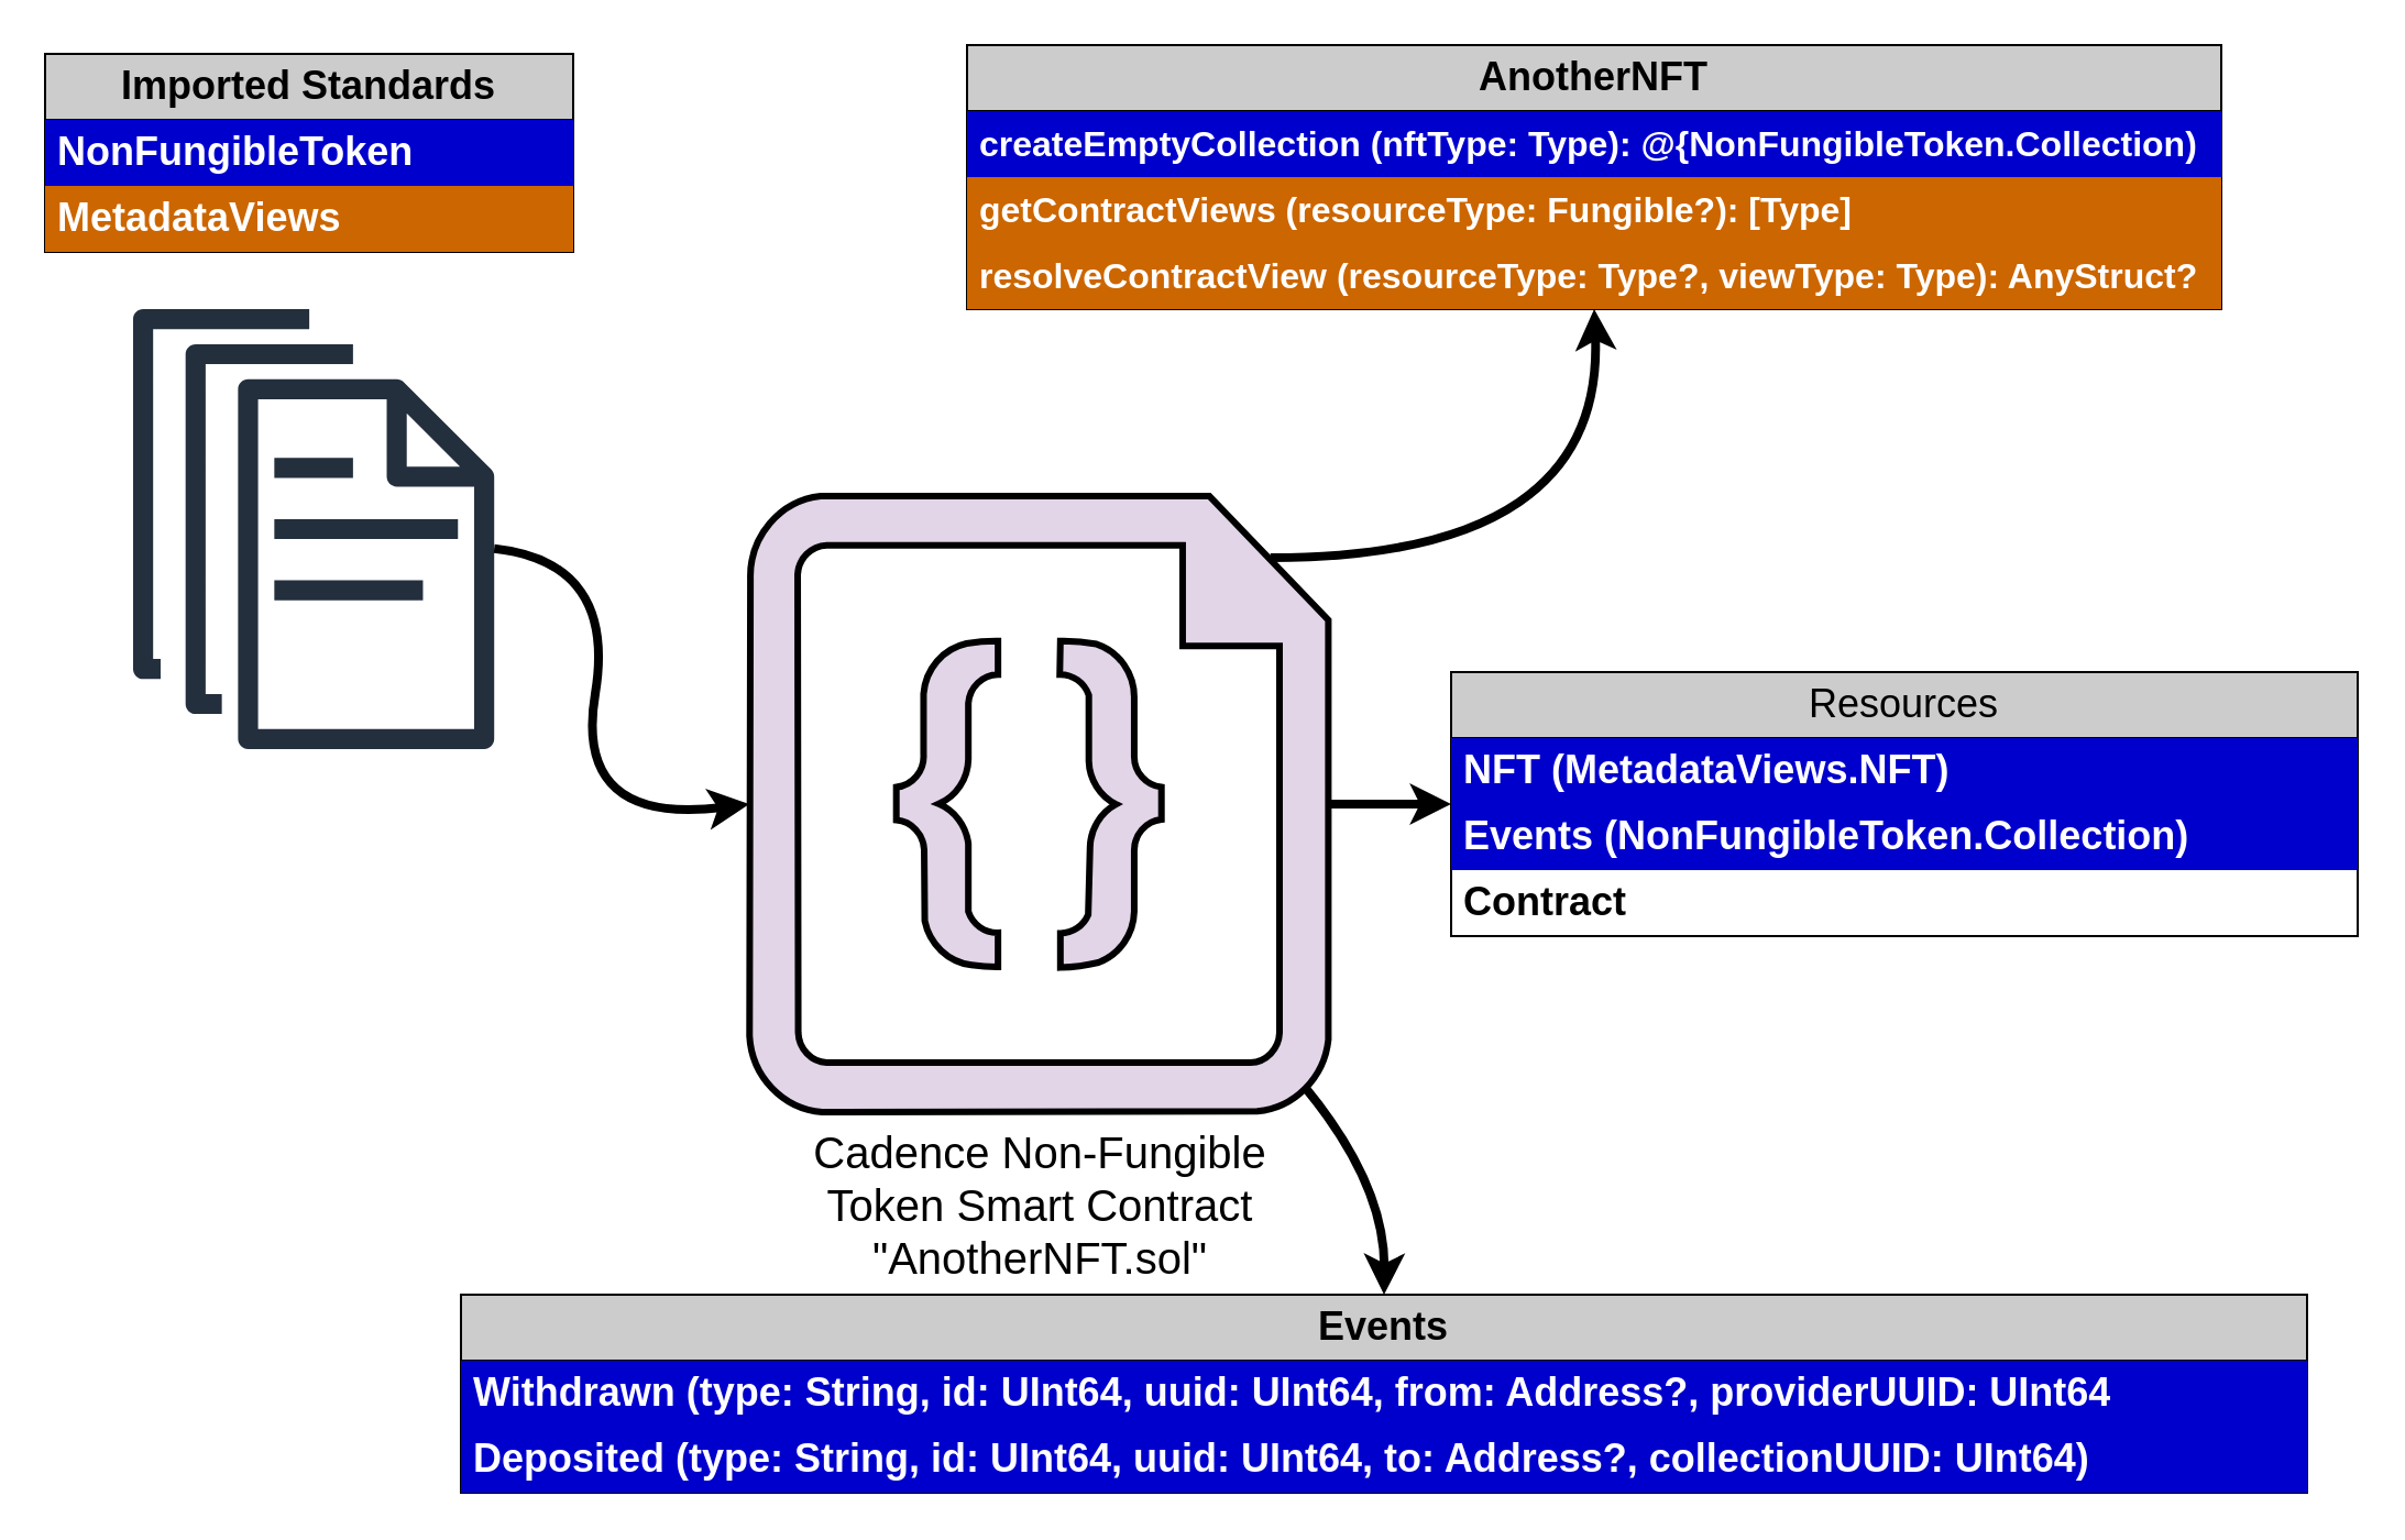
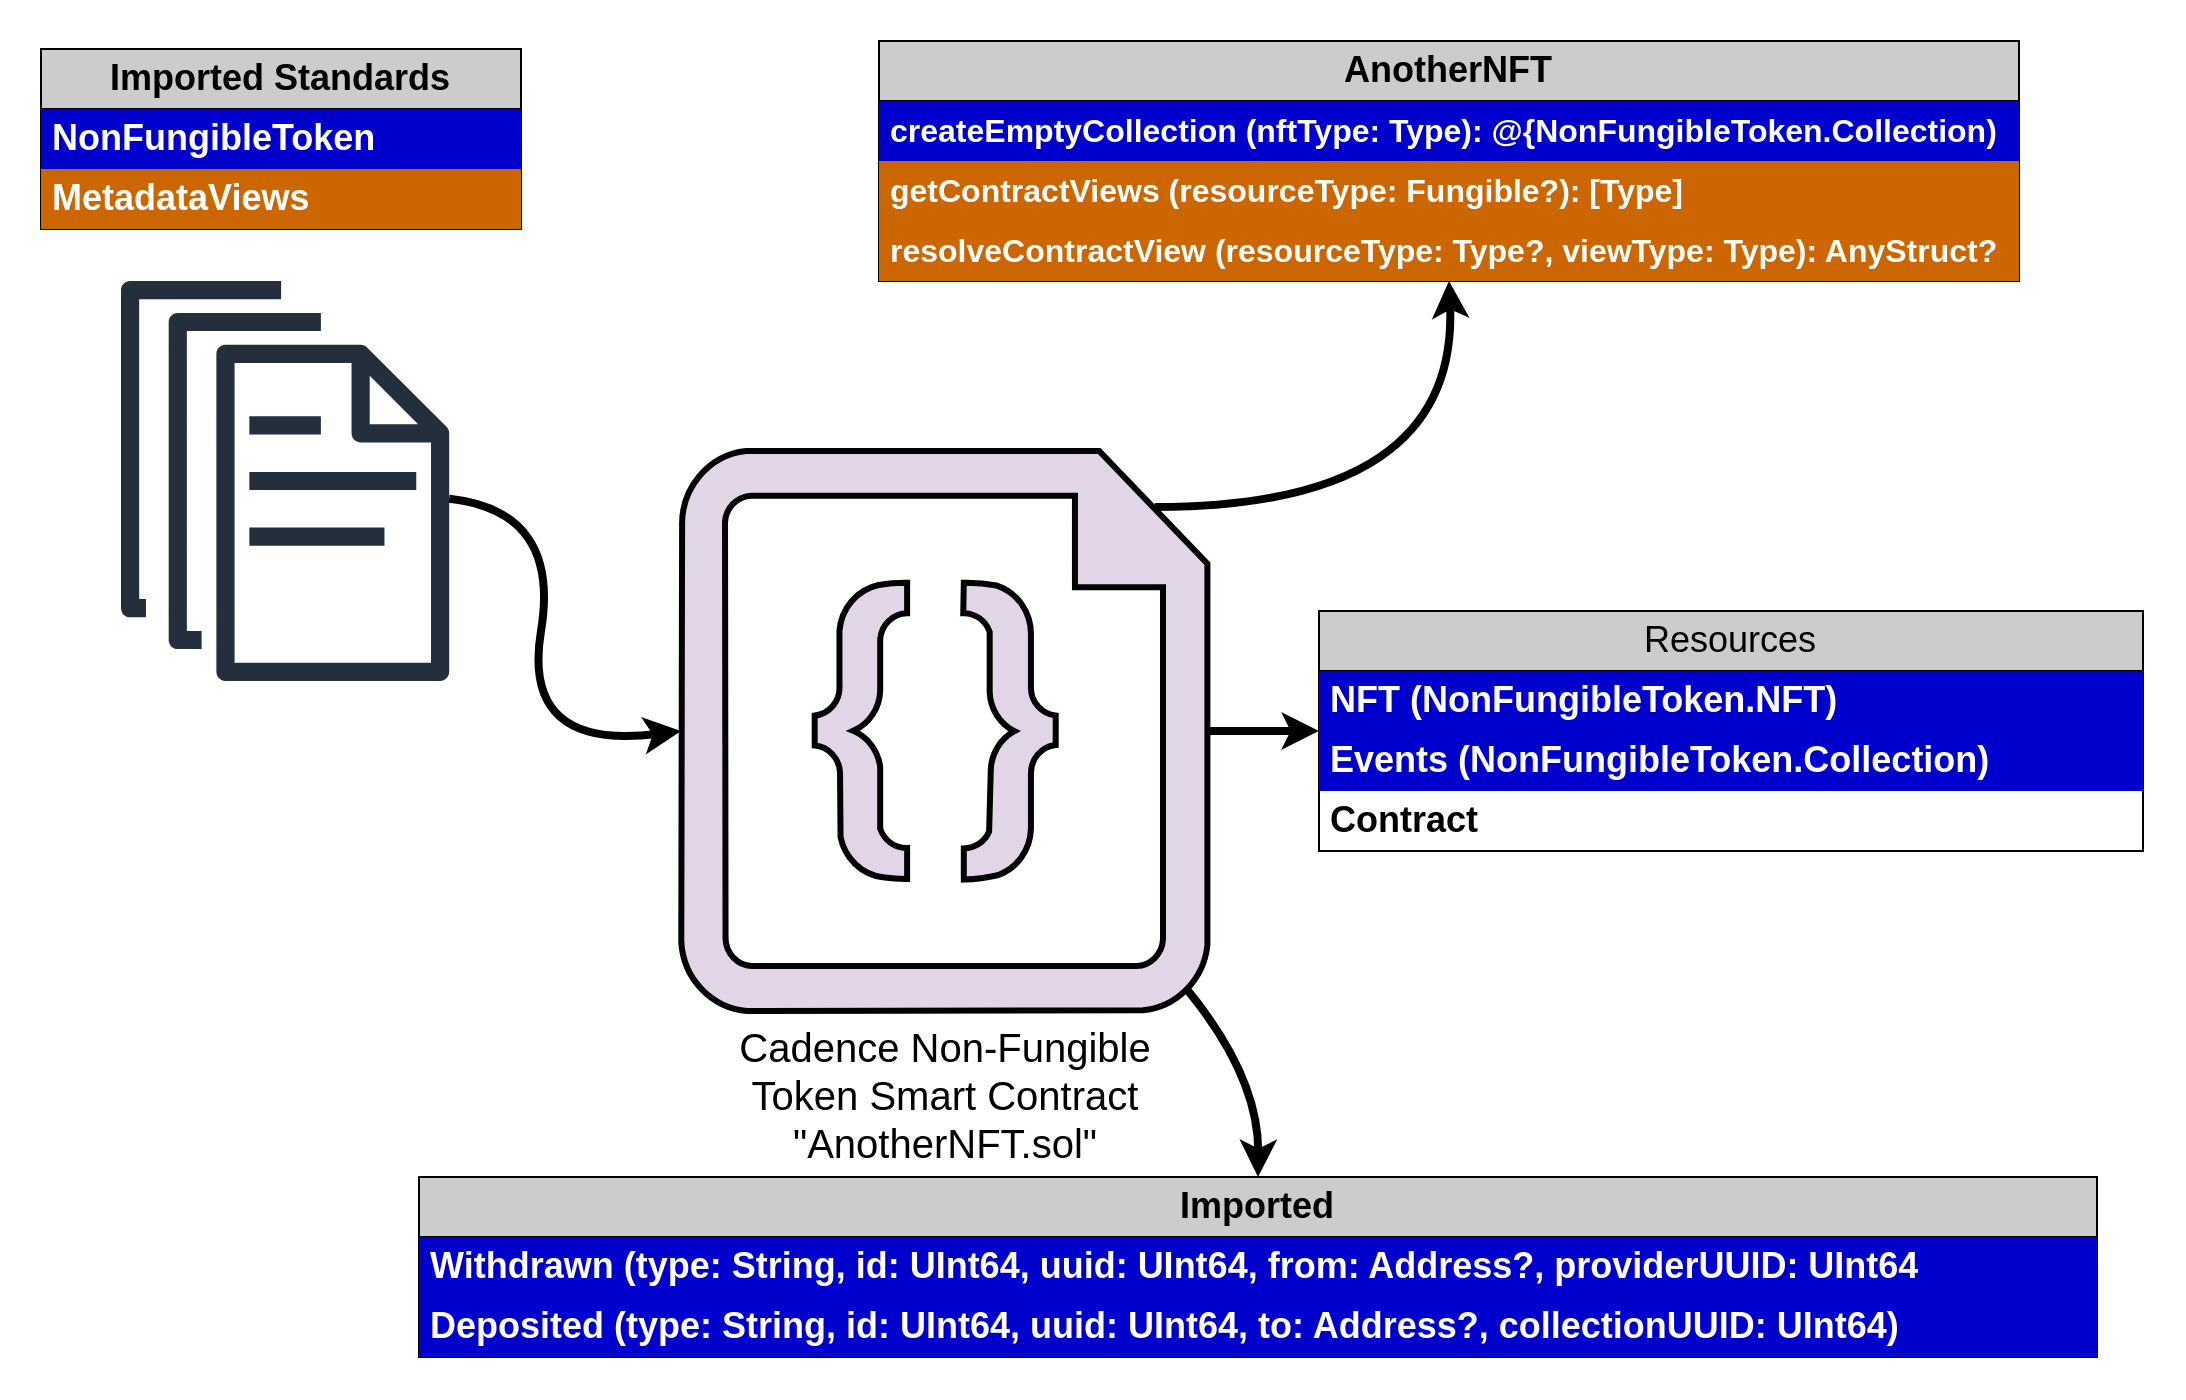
- <mxCell id="5" value="NFT (MetadataViews.NFT)" style="text;strokeColor=none;fillColor=#0000CC;align=left;verticalAlign=middle;spacingLeft=4;spacingRight=4;overflow=hidden;points=[[0,0.5],[1,0.5]];portConstraint=eastwest;rotatable=0;whiteSpace=wrap;html=1;labelBackgroundColor=none;fontColor=#FFFFFF;fontStyle=1;fontSize=18;" parent="4" vertex="1"><mxGeometry y="30" width="412" height="30" as="geometry" /></mxCell>
+ <mxCell id="5" value="NFT (NonFungibleToken.NFT)" style="text;strokeColor=none;fillColor=#0000CC;align=left;verticalAlign=middle;spacingLeft=4;spacingRight=4;overflow=hidden;points=[[0,0.5],[1,0.5]];portConstraint=eastwest;rotatable=0;whiteSpace=wrap;html=1;labelBackgroundColor=none;fontColor=#FFFFFF;fontStyle=1;fontSize=18;" parent="4" vertex="1"><mxGeometry y="30" width="412" height="30" as="geometry" /></mxCell>
- <mxCell id="12" value="&lt;b style=&quot;font-size: 18px;&quot;&gt;Events&lt;/b&gt;" style="swimlane;fontStyle=0;childLayout=stackLayout;horizontal=1;startSize=30;horizontalStack=0;resizeParent=1;resizeParentMax=0;resizeLast=0;collapsible=1;marginBottom=0;whiteSpace=wrap;html=1;fillColor=#CCCCCC;fontSize=18;" parent="1" vertex="1"><mxGeometry x="209" y="588" width="839" height="90" as="geometry" /></mxCell>
+ <mxCell id="12" value="&lt;b style=&quot;font-size: 18px;&quot;&gt;Imported&lt;/b&gt;" style="swimlane;fontStyle=0;childLayout=stackLayout;horizontal=1;startSize=30;horizontalStack=0;resizeParent=1;resizeParentMax=0;resizeLast=0;collapsible=1;marginBottom=0;whiteSpace=wrap;html=1;fillColor=#CCCCCC;fontSize=18;" parent="1" vertex="1"><mxGeometry x="209" y="588" width="839" height="90" as="geometry" /></mxCell>
